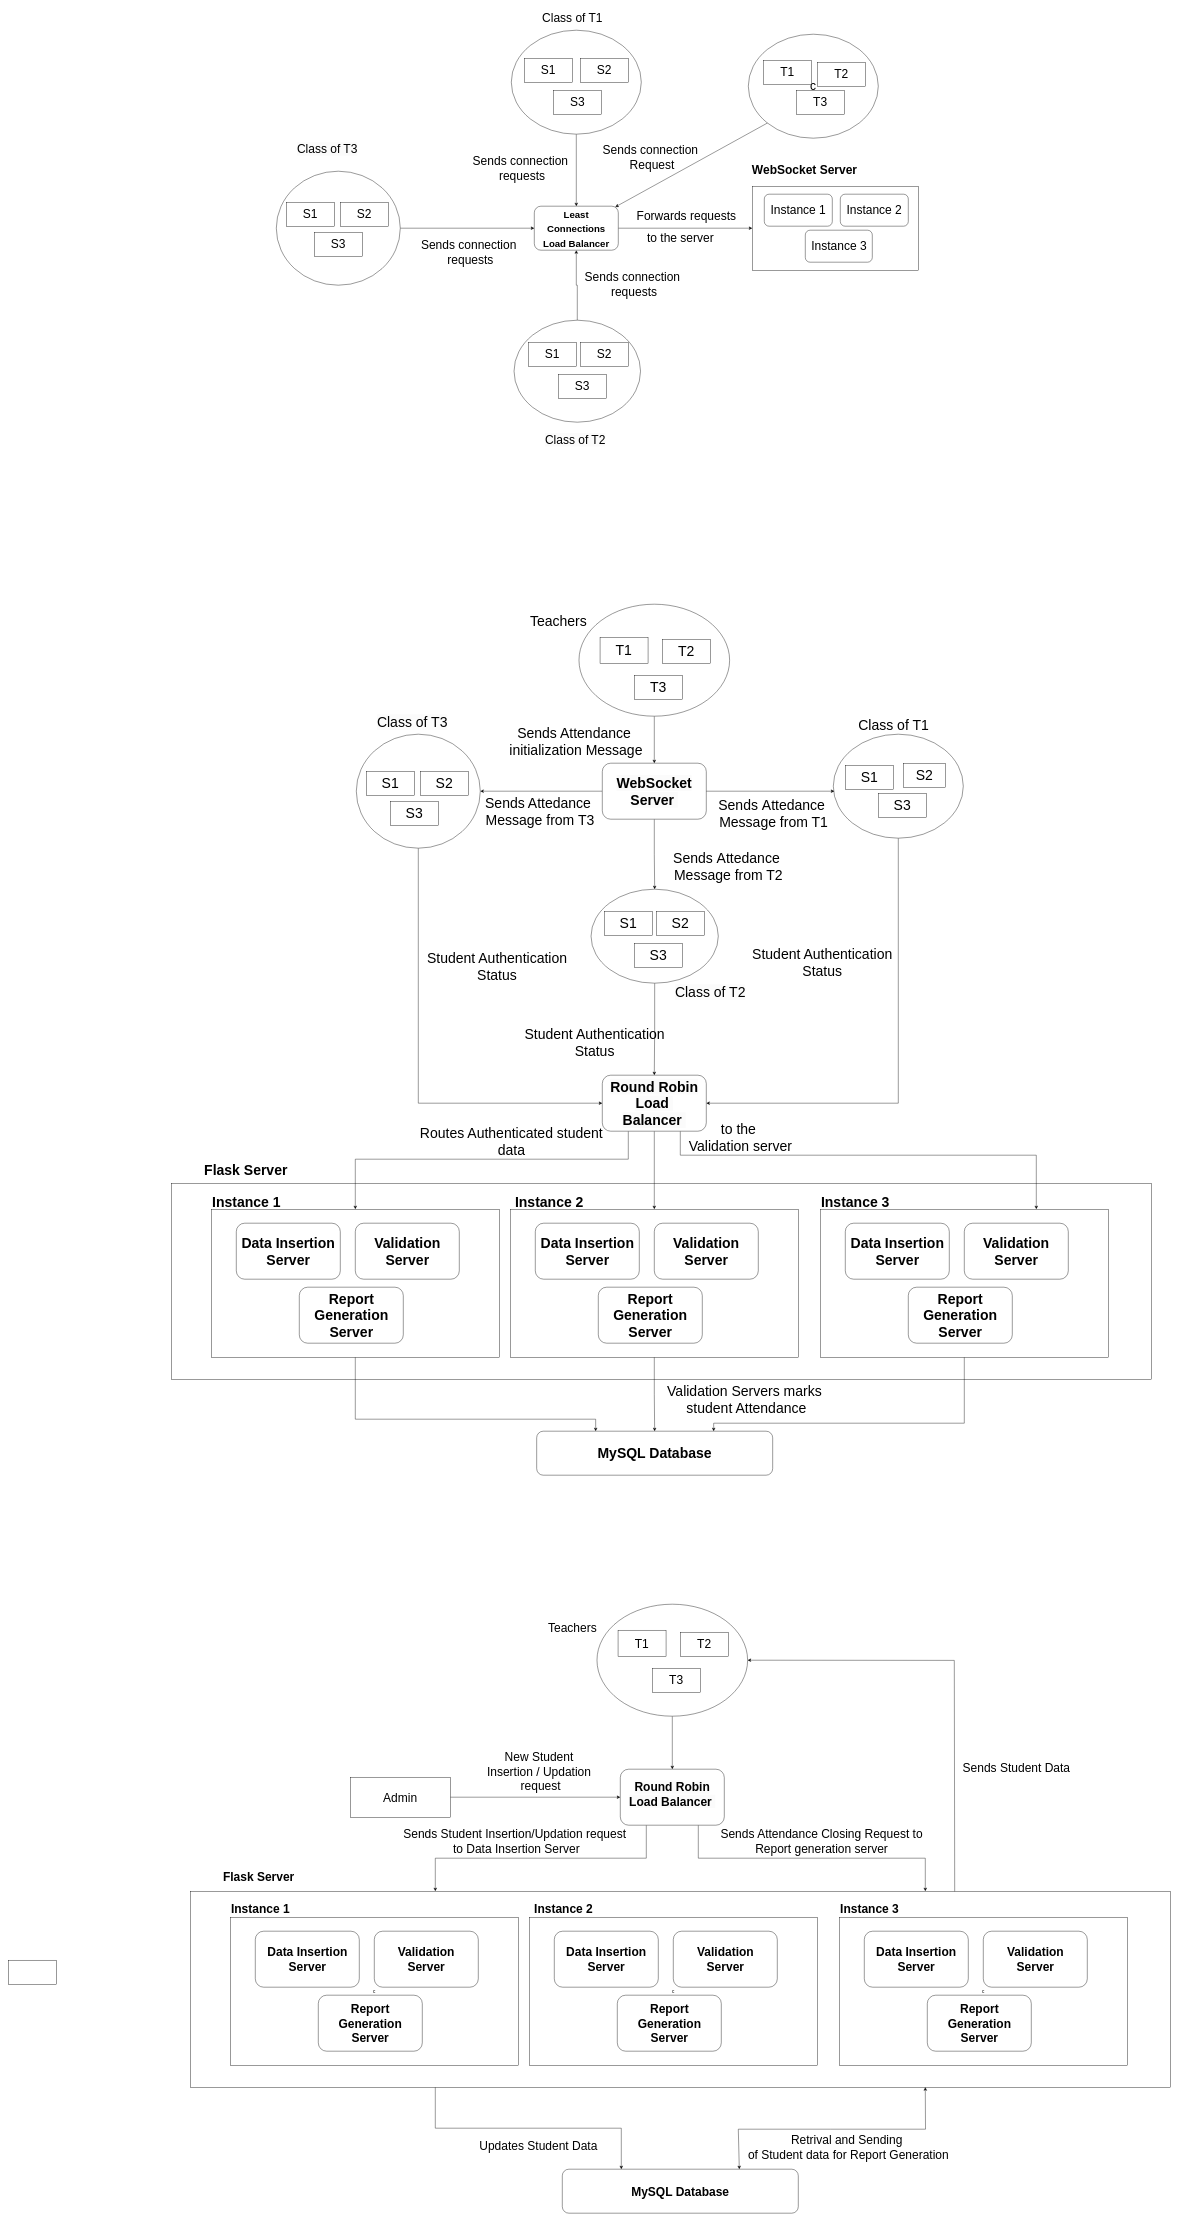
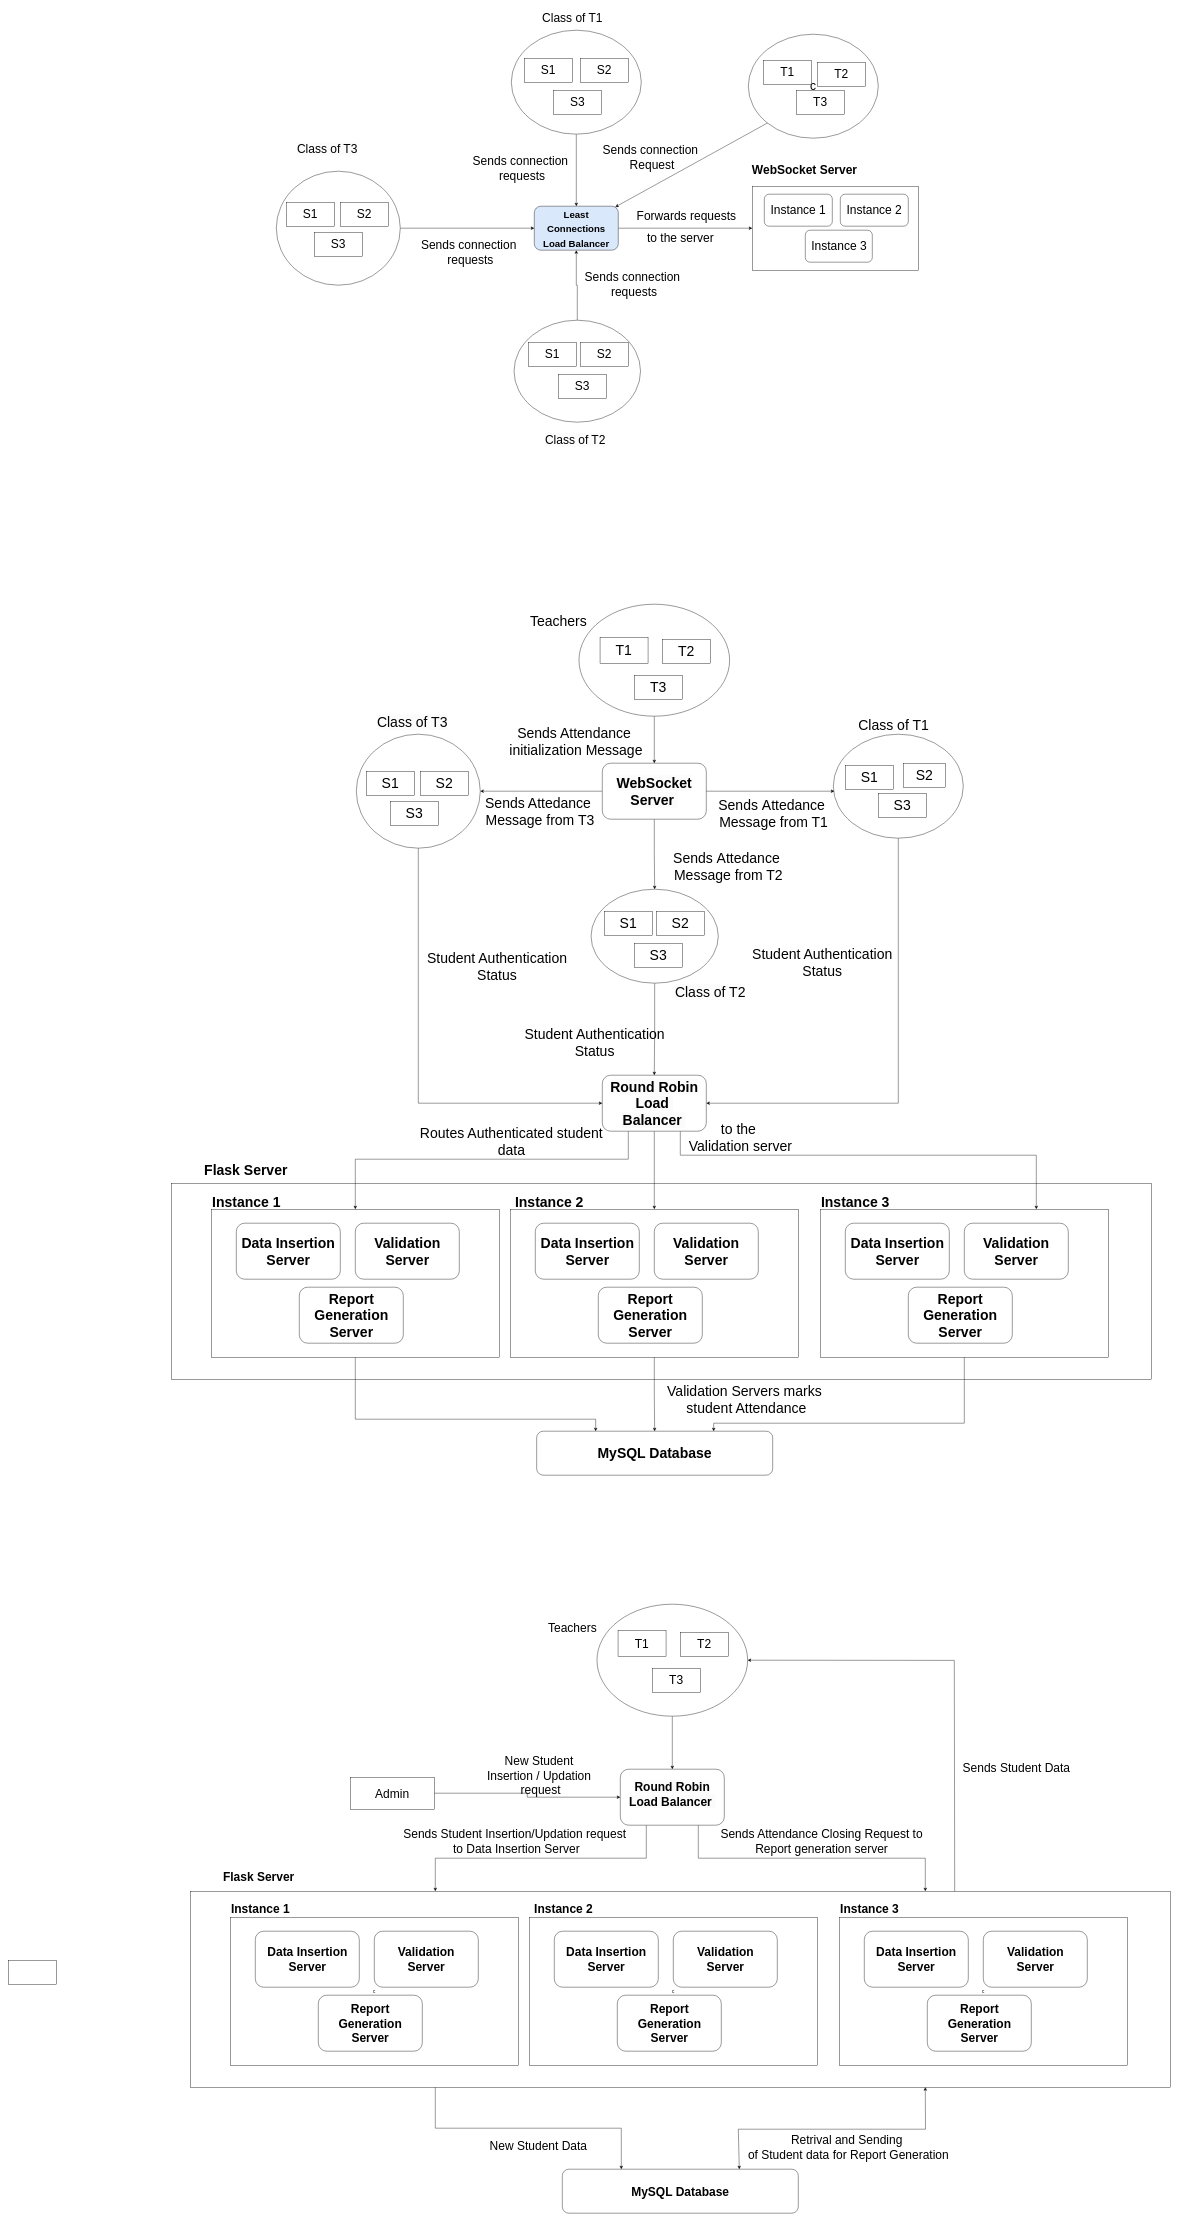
- <mxCell id="13" value="&lt;b style=&quot;&quot;&gt;&lt;font style=&quot;font-size: 24px;&quot;&gt;Least Connections Load Balancer&lt;/font&gt;&lt;/b&gt;" style="rounded=1;whiteSpace=wrap;html=1;fontSize=30;" parent="1" vertex="1"><mxGeometry x="1335" y="515" width="210" height="110" as="geometry" /></mxCell>
+ <mxCell id="13" value="&lt;b style=&quot;&quot;&gt;&lt;font style=&quot;font-size: 24px;&quot;&gt;Least Connections Load Balancer&lt;/font&gt;&lt;/b&gt;" style="rounded=1;whiteSpace=wrap;html=1;fontSize=30;fillColor=#dae8fc;" parent="1" vertex="1"><mxGeometry x="1335" y="515" width="210" height="110" as="geometry" /></mxCell>
- <mxCell id="136" value="&lt;div style=&quot;text-align: center;&quot;&gt;&lt;span style=&quot;background-color: initial; font-size: 30px; text-wrap: nowrap;&quot;&gt;New Student&amp;nbsp;&lt;/span&gt;&lt;/div&gt;&lt;div style=&quot;text-align: center;&quot;&gt;&lt;span style=&quot;background-color: initial; font-size: 30px; text-wrap: nowrap;&quot;&gt;Insertion&amp;nbsp;&lt;/span&gt;&lt;span style=&quot;background-color: initial; font-size: 30px; text-wrap: nowrap;&quot;&gt;/ Updation&amp;nbsp;&lt;/span&gt;&lt;/div&gt;&lt;div style=&quot;text-align: center;&quot;&gt;&lt;span style=&quot;background-color: initial; font-size: 30px; text-wrap: nowrap;&quot;&gt;request&lt;/span&gt;&lt;/div&gt;" style="text;whiteSpace=wrap;html=1;" parent="1" vertex="1"><mxGeometry x="1215" y="4367.5" width="300" height="100" as="geometry" /></mxCell>
+ <mxCell id="136" value="&lt;div style=&quot;text-align: center;&quot;&gt;&lt;span style=&quot;background-color: initial; font-size: 30px; text-wrap: nowrap;&quot;&gt;New Student&amp;nbsp;&lt;/span&gt;&lt;/div&gt;&lt;div style=&quot;text-align: center;&quot;&gt;&lt;span style=&quot;background-color: initial; font-size: 30px; text-wrap: nowrap;&quot;&gt;Insertion&amp;nbsp;&lt;/span&gt;&lt;span style=&quot;background-color: initial; font-size: 30px; text-wrap: nowrap;&quot;&gt;/ Updation&amp;nbsp;&lt;/span&gt;&lt;/div&gt;&lt;div style=&quot;text-align: center;&quot;&gt;&lt;span style=&quot;background-color: initial; font-size: 30px; text-wrap: nowrap;&quot;&gt;request&lt;/span&gt;&lt;/div&gt;" style="text;whiteSpace=wrap;html=1;" parent="1" vertex="1"><mxGeometry x="1215" y="4377.5" width="300" height="100" as="geometry" /></mxCell>
- <mxCell id="135" value="&lt;span style=&quot;font-size: 30px;&quot;&gt;Admin&lt;/span&gt;" style="rounded=0;whiteSpace=wrap;html=1;" parent="1" vertex="1"><mxGeometry x="875" y="4442.5" width="250" height="100" as="geometry" /></mxCell>
+ <mxCell id="135" value="&lt;span style=&quot;font-size: 30px;&quot;&gt;Admin&lt;/span&gt;" style="rounded=0;whiteSpace=wrap;html=1;" parent="1" vertex="1"><mxGeometry x="875" y="4442.5" width="210" height="80" as="geometry" /></mxCell>
- <mxCell id="140" value="&lt;span style=&quot;font-size: 30px;&quot;&gt;Updates Student Data&lt;/span&gt;" style="text;html=1;align=center;verticalAlign=middle;resizable=0;points=[];autosize=1;strokeColor=none;fillColor=none;" parent="1" vertex="1"><mxGeometry x="1185" y="5337.5" width="320" height="50" as="geometry" /></mxCell>
+ <mxCell id="140" value="&lt;span style=&quot;font-size: 30px;&quot;&gt;New Student Data&lt;/span&gt;" style="text;html=1;align=center;verticalAlign=middle;resizable=0;points=[];autosize=1;strokeColor=none;fillColor=none;" parent="1" vertex="1"><mxGeometry x="1185" y="5337.5" width="320" height="50" as="geometry" /></mxCell>
